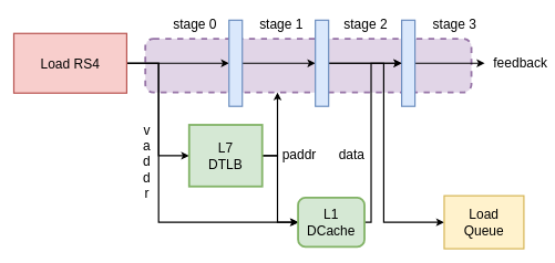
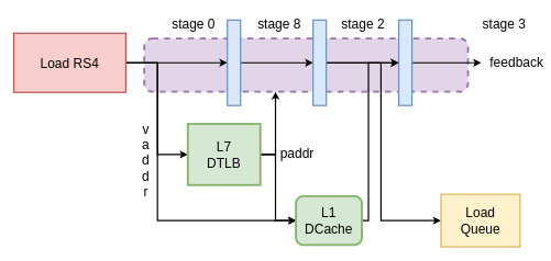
- <mxCell id="21" value="stage 1" style="text;html=1;strokeColor=none;fillColor=none;align=center;verticalAlign=middle;whiteSpace=wrap;rounded=0;strokeWidth=2;fontSize=20;" vertex="1" parent="1"><mxGeometry x="378" y="20" width="90" height="30" as="geometry" /></mxCell>
+ <mxCell id="21" value="stage 8" style="text;html=1;strokeColor=none;fillColor=none;align=center;verticalAlign=middle;whiteSpace=wrap;rounded=0;strokeWidth=2;fontSize=20;" vertex="1" parent="1"><mxGeometry x="378" y="20" width="90" height="30" as="geometry" /></mxCell>
- <mxCell id="23" value="stage 3" style="text;html=1;strokeColor=none;fillColor=none;align=center;verticalAlign=middle;whiteSpace=wrap;rounded=0;strokeWidth=2;fontSize=20;" vertex="1" parent="1"><mxGeometry x="639" y="21" width="90" height="30" as="geometry" /></mxCell>
+ <mxCell id="23" value="stage 3" style="text;html=1;strokeColor=none;fillColor=none;align=center;verticalAlign=middle;whiteSpace=wrap;rounded=0;strokeWidth=2;fontSize=20;" vertex="1" parent="1"><mxGeometry x="719" y="21" width="90" height="30" as="geometry" /></mxCell>
- <mxCell id="26" value="data" style="text;html=1;strokeColor=none;fillColor=none;align=center;verticalAlign=middle;whiteSpace=wrap;rounded=0;strokeWidth=2;fontSize=20;" vertex="1" parent="1"><mxGeometry x="499" y="217.5" width="60" height="30" as="geometry" /></mxCell>
